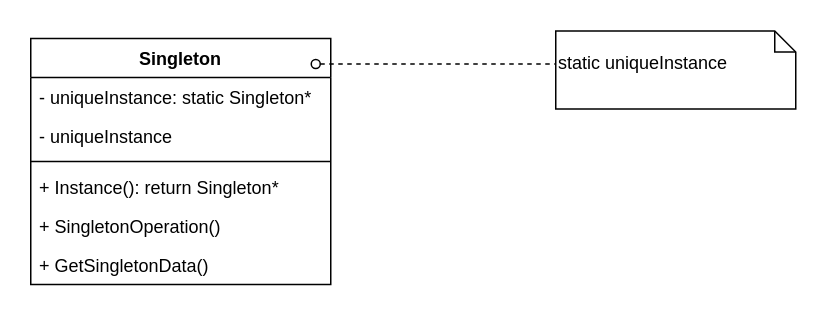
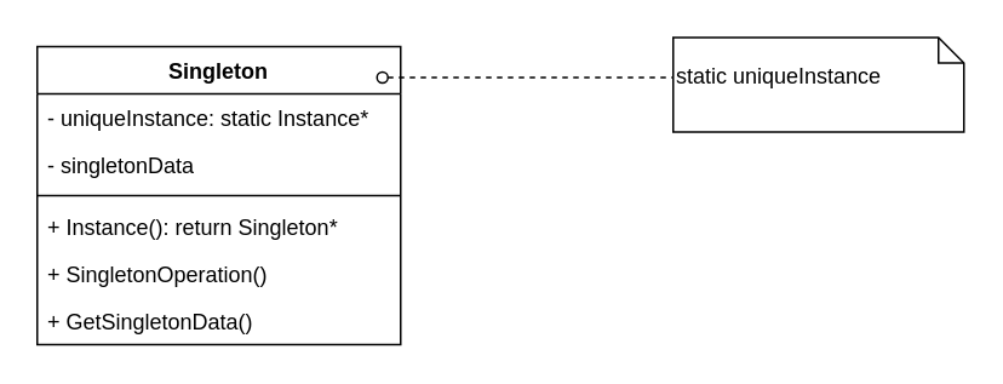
- <mxCell id="3" value="- uniqueInstance: static Singleton*" style="text;strokeColor=none;fillColor=none;align=left;verticalAlign=top;spacingLeft=4;spacingRight=4;overflow=hidden;rotatable=0;points=[[0,0.5],[1,0.5]];portConstraint=eastwest;" vertex="1" parent="2"><mxGeometry y="26" width="200" height="26" as="geometry" /></mxCell>
+ <mxCell id="3" value="- uniqueInstance: static Instance*" style="text;strokeColor=none;fillColor=none;align=left;verticalAlign=top;spacingLeft=4;spacingRight=4;overflow=hidden;rotatable=0;points=[[0,0.5],[1,0.5]];portConstraint=eastwest;" vertex="1" parent="2"><mxGeometry y="26" width="200" height="26" as="geometry" /></mxCell>
- <mxCell id="4" value="- uniqueInstance" style="text;strokeColor=none;fillColor=none;align=left;verticalAlign=top;spacingLeft=4;spacingRight=4;overflow=hidden;rotatable=0;points=[[0,0.5],[1,0.5]];portConstraint=eastwest;" vertex="1" parent="2"><mxGeometry y="52" width="200" height="26" as="geometry" /></mxCell>
+ <mxCell id="4" value="- singletonData" style="text;strokeColor=none;fillColor=none;align=left;verticalAlign=top;spacingLeft=4;spacingRight=4;overflow=hidden;rotatable=0;points=[[0,0.5],[1,0.5]];portConstraint=eastwest;" vertex="1" parent="2"><mxGeometry y="52" width="200" height="26" as="geometry" /></mxCell>
